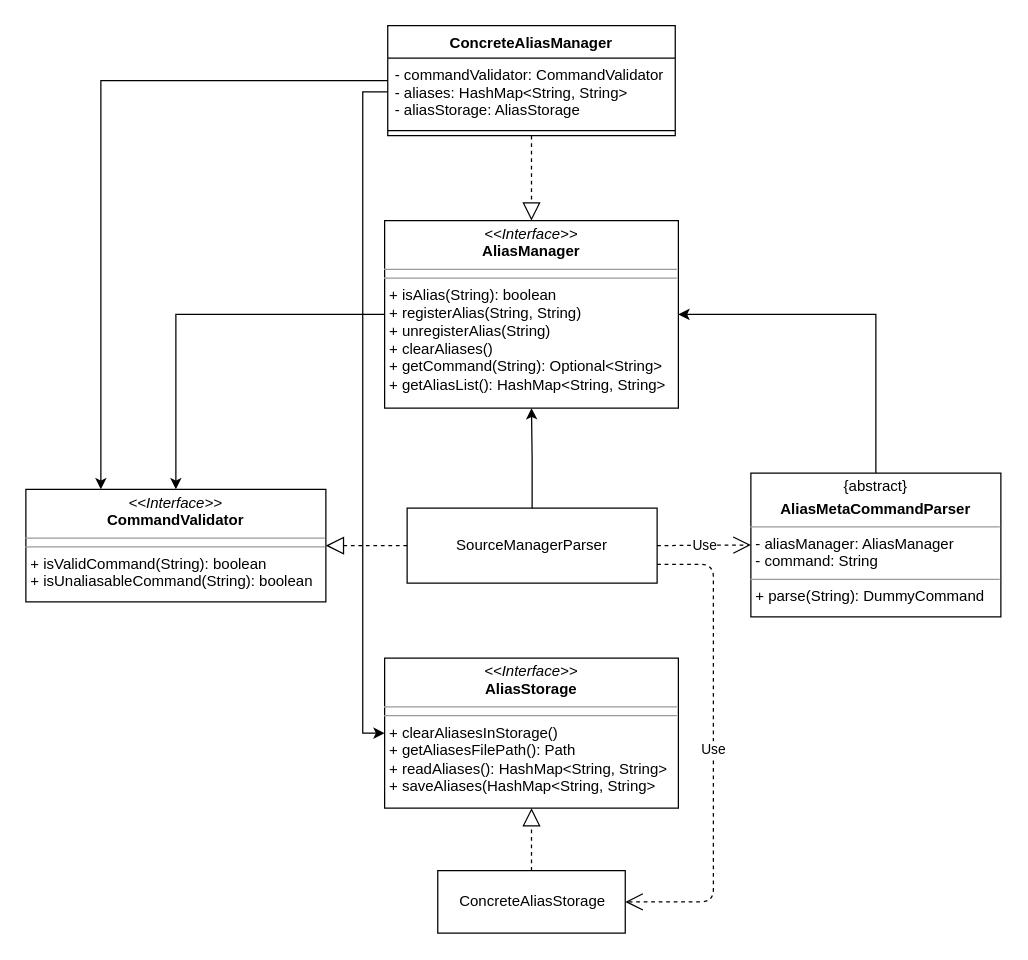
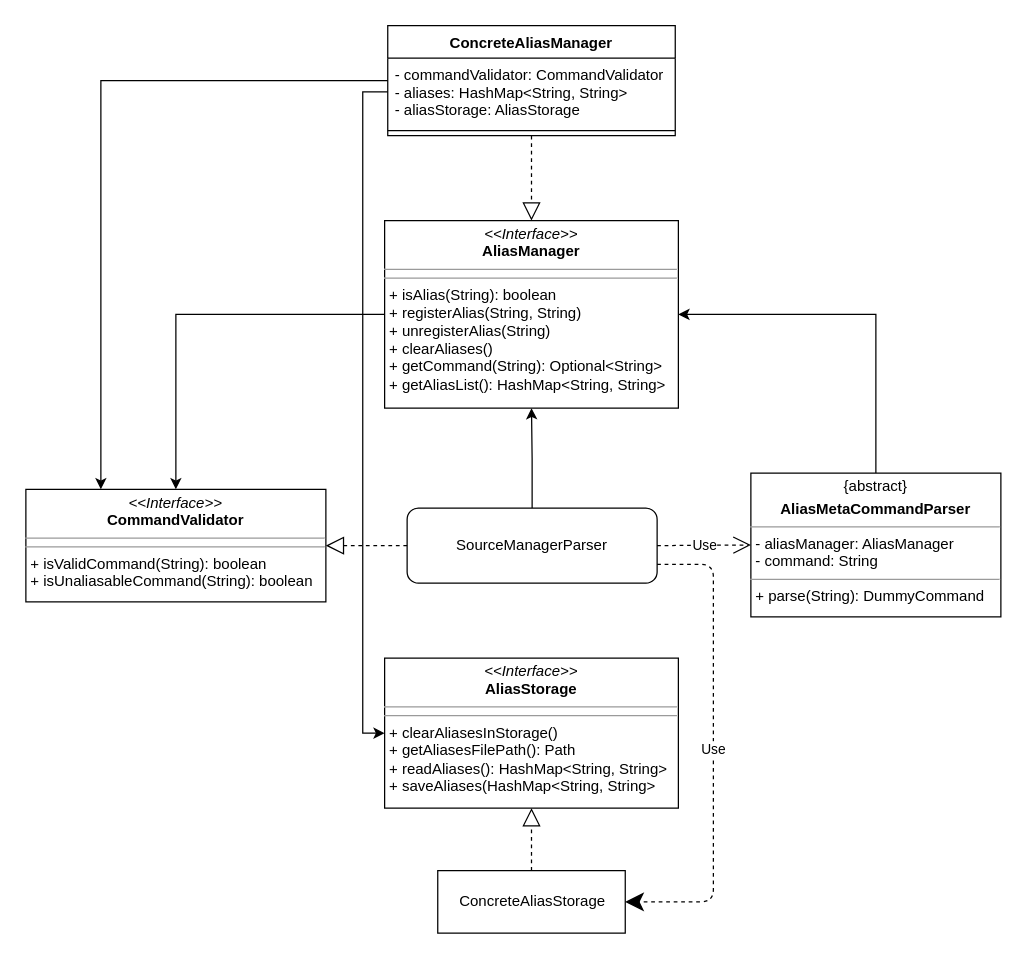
- <mxCell id="3" value="SourceManagerParser" style="rounded=0;whiteSpace=wrap;html=1;" parent="1" vertex="1"><mxGeometry x="325" y="406" width="200" height="60" as="geometry" /></mxCell>
+ <mxCell id="3" value="SourceManagerParser" style="whiteSpace=wrap;html=1;rounded=1;" parent="1" vertex="1"><mxGeometry x="325" y="406" width="200" height="60" as="geometry" /></mxCell>
- <mxCell id="21" value="Use" style="endArrow=open;endSize=12;dashed=1;html=1;exitX=1;exitY=0.75;exitDx=0;exitDy=0;entryX=1;entryY=0.5;entryDx=0;entryDy=0;" parent="1" source="3" target="19" edge="1"><mxGeometry width="160" relative="1" as="geometry"><mxPoint x="535" y="446" as="sourcePoint" /><mxPoint x="610" y="446" as="targetPoint" /><Array as="points"><mxPoint x="570" y="451" /><mxPoint x="570" y="721" /></Array></mxGeometry></mxCell>
+ <mxCell id="21" value="Use" style="endArrow=classic;endSize=12;dashed=1;html=1;exitX=1;exitY=0.75;exitDx=0;exitDy=0;entryX=1;entryY=0.5;entryDx=0;entryDy=0;" parent="1" source="3" target="19" edge="1"><mxGeometry width="160" relative="1" as="geometry"><mxPoint x="535" y="446" as="sourcePoint" /><mxPoint x="610" y="446" as="targetPoint" /><Array as="points"><mxPoint x="570" y="451" /><mxPoint x="570" y="721" /></Array></mxGeometry></mxCell>
